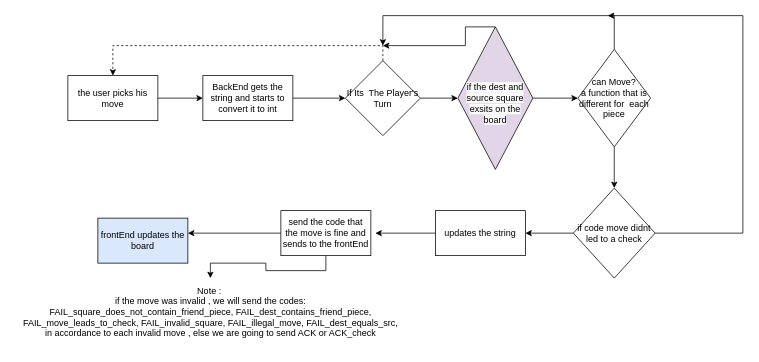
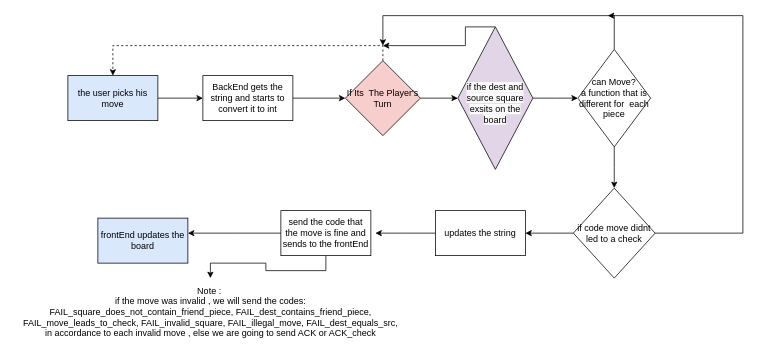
- <mxCell id="2" value="the user picks his move" style="rounded=0;whiteSpace=wrap;html=1;" vertex="1" parent="1"><mxGeometry x="90" y="100" width="120" height="60" as="geometry" /></mxCell>
+ <mxCell id="2" value="the user picks his move" style="rounded=0;whiteSpace=wrap;html=1;fillColor=#dae8fc;" vertex="1" parent="1"><mxGeometry x="90" y="100" width="120" height="60" as="geometry" /></mxCell>
- <mxCell id="8" value="If Its&amp;nbsp; The Player's Turn" style="rhombus;whiteSpace=wrap;html=1;" vertex="1" parent="1"><mxGeometry x="460" y="80" width="100" height="100" as="geometry" /></mxCell>
+ <mxCell id="8" value="If Its&amp;nbsp; The Player's Turn" style="rhombus;whiteSpace=wrap;html=1;fillColor=#f8cecc;" vertex="1" parent="1"><mxGeometry x="460" y="80" width="100" height="100" as="geometry" /></mxCell>
